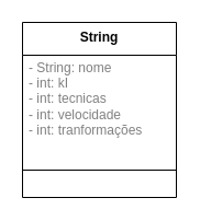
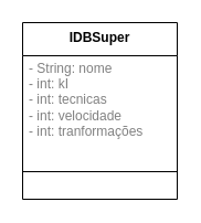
- <mxCell id="2" value="&lt;span style=&quot;font-weight: 700;&quot;&gt;String&lt;/span&gt;" style="swimlane;fontStyle=0;align=center;verticalAlign=top;childLayout=stackLayout;horizontal=1;startSize=30;horizontalStack=0;resizeParent=1;resizeParentMax=0;resizeLast=0;collapsible=0;marginBottom=0;html=1;whiteSpace=wrap;" vertex="1" parent="1"><mxGeometry x="20" y="20" width="140" height="160" as="geometry" /></mxCell>
+ <mxCell id="2" value="&lt;span style=&quot;font-weight: 700;&quot;&gt;IDBSuper&lt;/span&gt;" style="swimlane;fontStyle=0;align=center;verticalAlign=top;childLayout=stackLayout;horizontal=1;startSize=30;horizontalStack=0;resizeParent=1;resizeParentMax=0;resizeLast=0;collapsible=0;marginBottom=0;html=1;whiteSpace=wrap;" vertex="1" parent="1"><mxGeometry x="20" y="20" width="140" height="160" as="geometry" /></mxCell>
